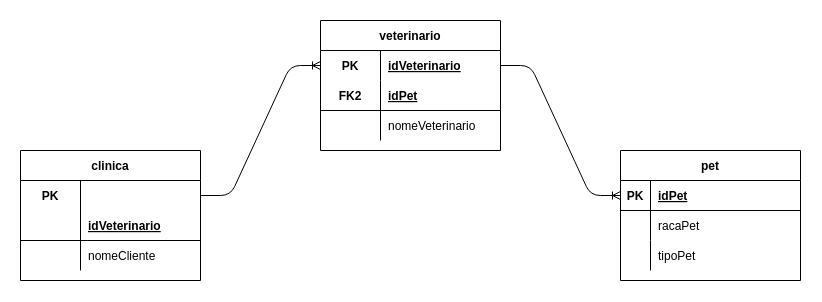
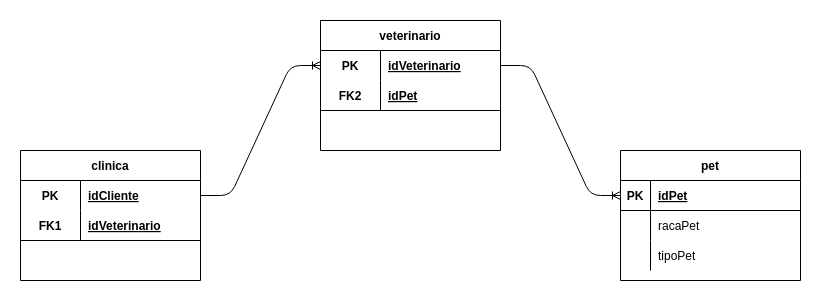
- <mxCell id="21" value="nomeVeterinario" style="shape=partialRectangle;connectable=0;fillColor=none;top=0;left=0;bottom=0;right=0;align=left;spacingLeft=6;overflow=hidden;" parent="19" vertex="1"><mxGeometry x="60" width="120" height="30" as="geometry" /></mxCell>
+ <mxCell id="5" value="idCliente" style="shape=partialRectangle;connectable=0;fillColor=none;top=0;left=0;bottom=0;right=0;align=left;spacingLeft=6;fontStyle=5;overflow=hidden;" parent="3" vertex="1"><mxGeometry x="60" width="120" height="30" as="geometry" /></mxCell>
+ <mxCell id="7" value="FK1" style="shape=partialRectangle;connectable=0;fillColor=none;top=0;left=0;bottom=0;right=0;fontStyle=1;overflow=hidden;" parent="6" vertex="1"><mxGeometry width="60" height="30" as="geometry" /></mxCell>
- <mxCell id="11" value="nomeCliente" style="shape=partialRectangle;connectable=0;fillColor=none;top=0;left=0;bottom=0;right=0;align=left;spacingLeft=6;overflow=hidden;" parent="9" vertex="1"><mxGeometry x="60" width="120" height="30" as="geometry" /></mxCell>
